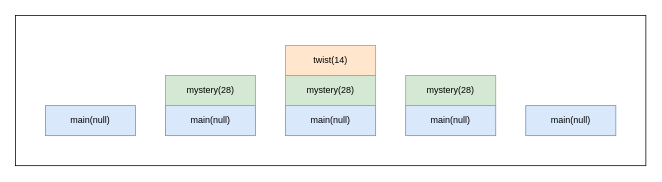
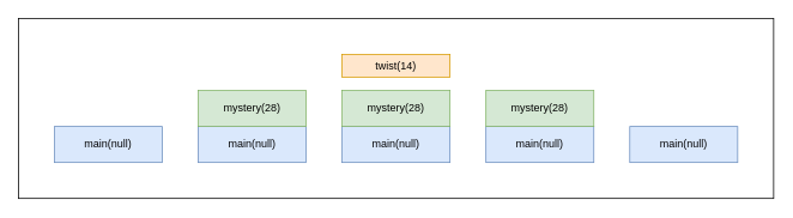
- <mxCell id="8" value="twist(14)" style="rounded=0;whiteSpace=wrap;html=1;fillColor=#ffe6cc;strokeColor=#d79b00;" vertex="1" parent="1"><mxGeometry x="380" y="60" width="120" height="40" as="geometry" /></mxCell>
+ <mxCell id="8" value="twist(14)" style="rounded=0;whiteSpace=wrap;html=1;fillColor=#ffe6cc;strokeColor=#d79b00;" vertex="1" parent="1"><mxGeometry x="380" y="60" width="120" height="25" as="geometry" /></mxCell>
